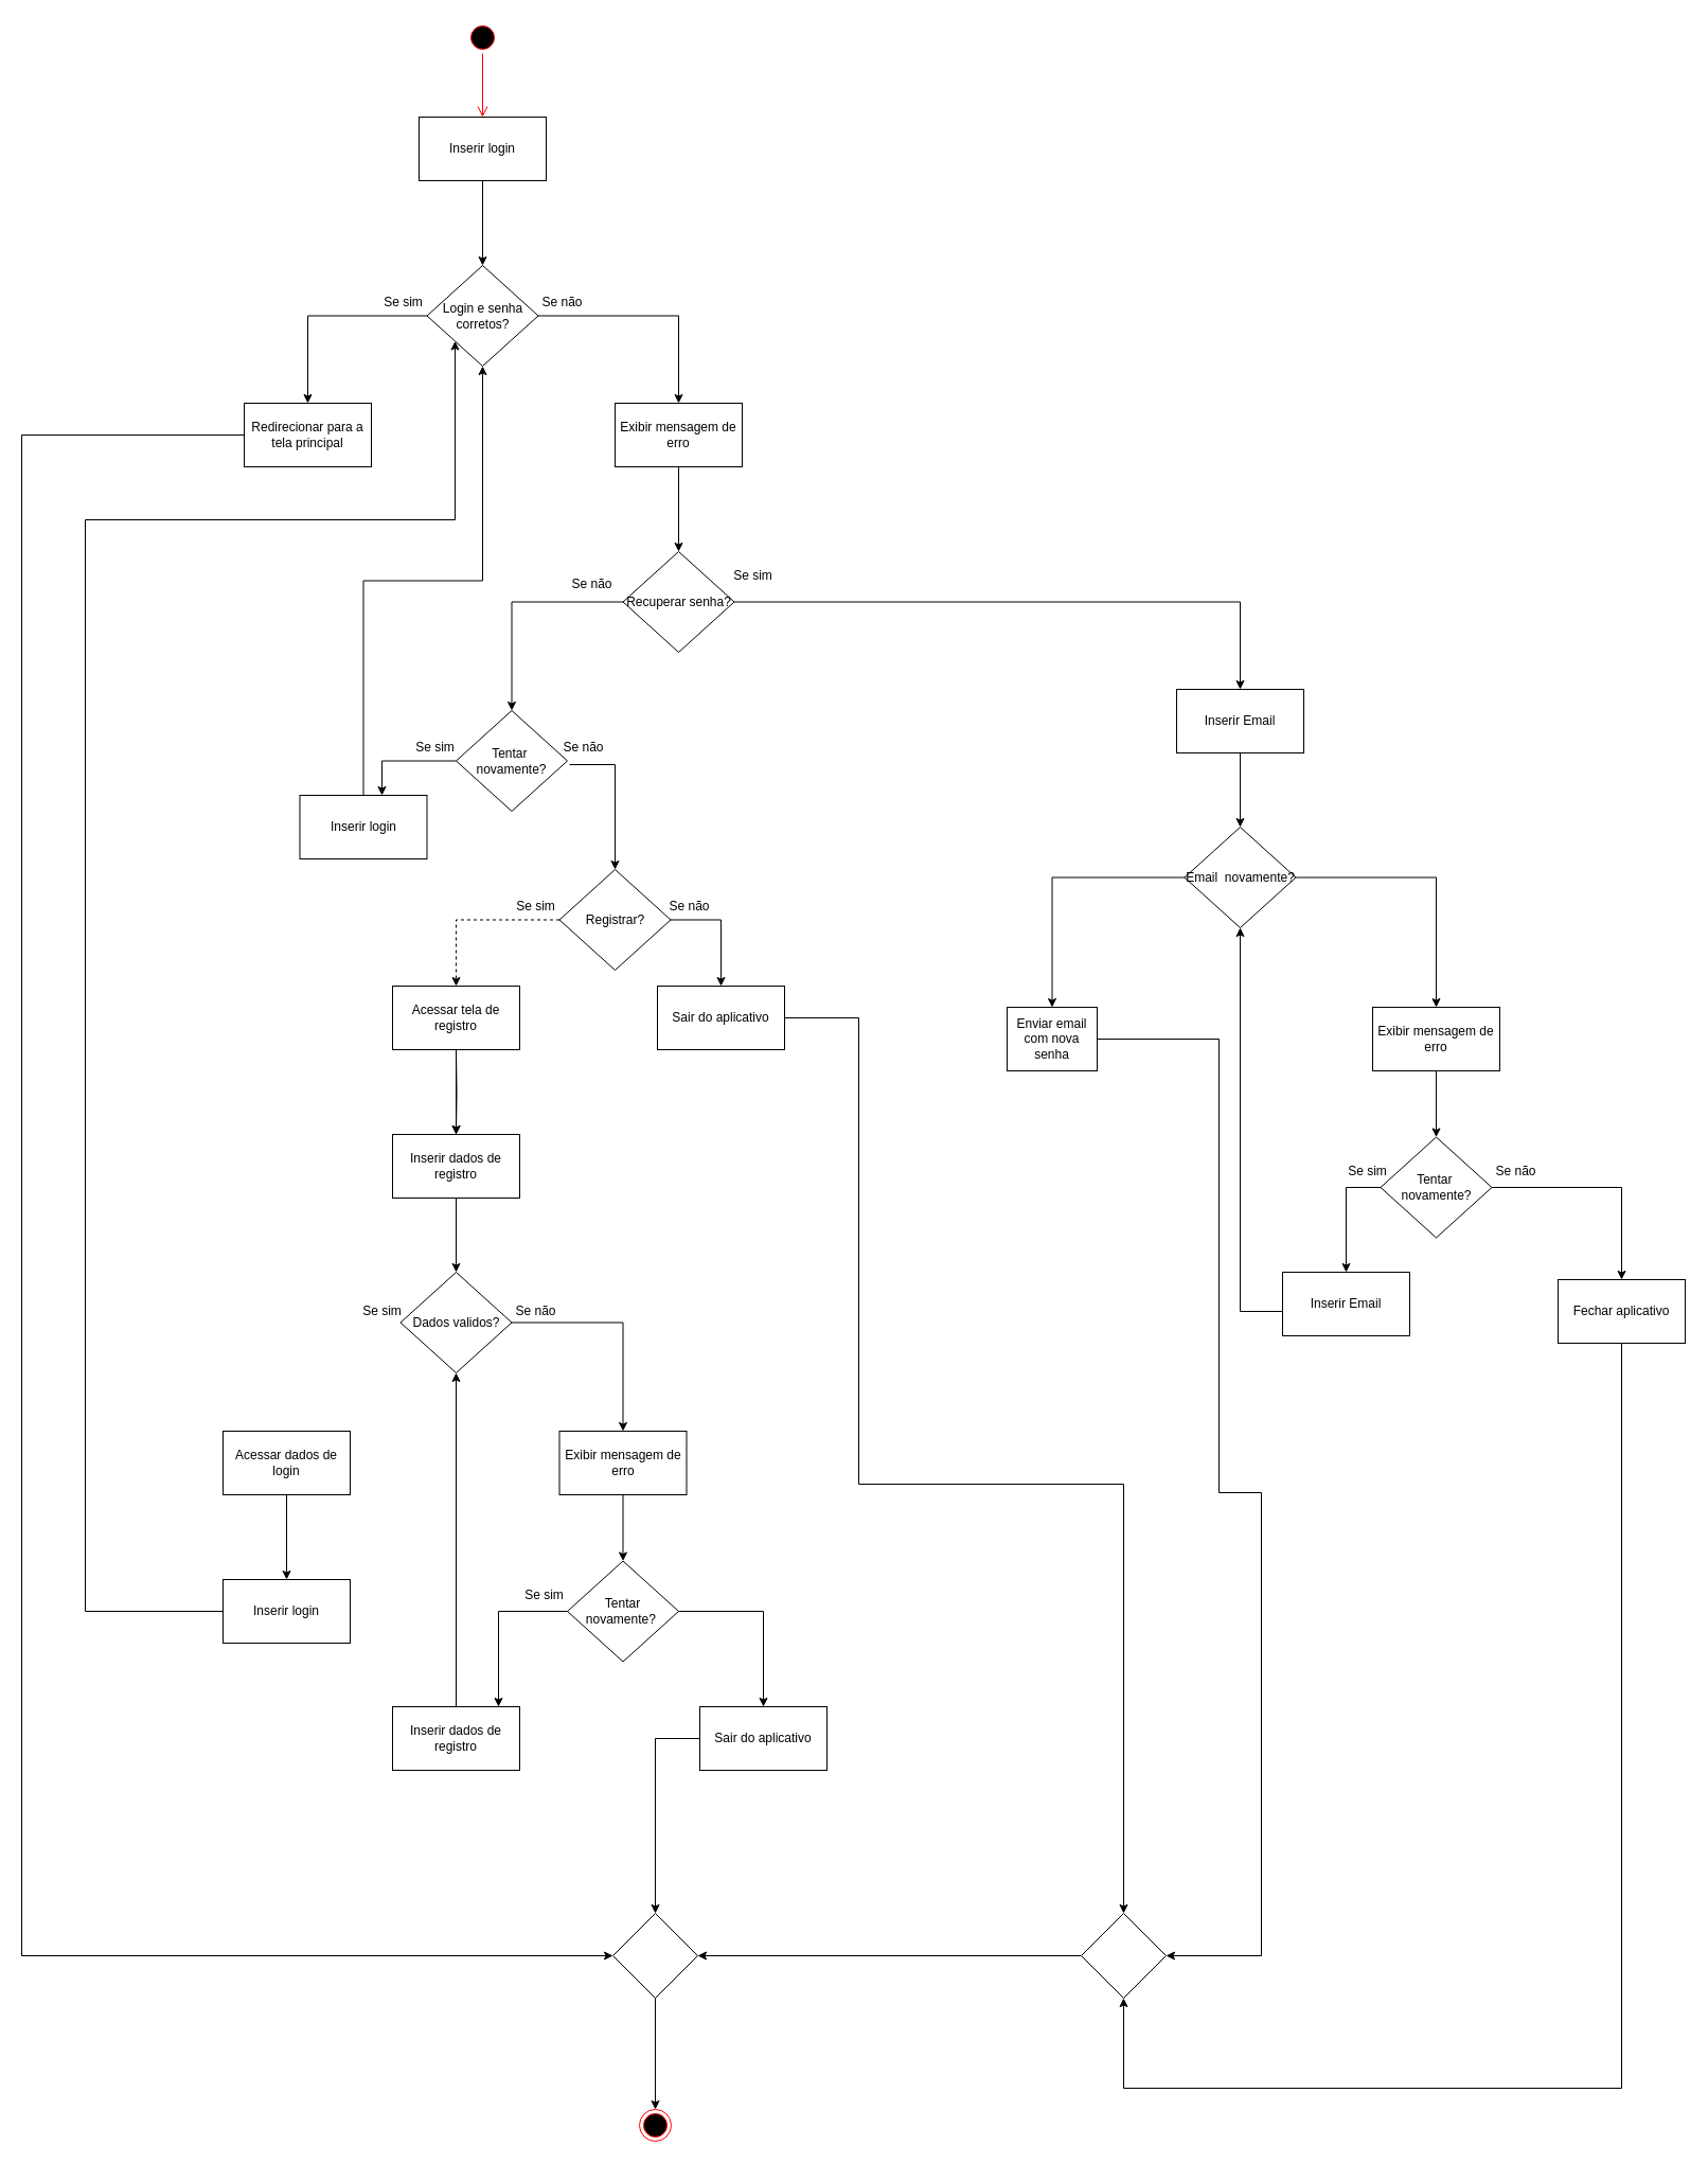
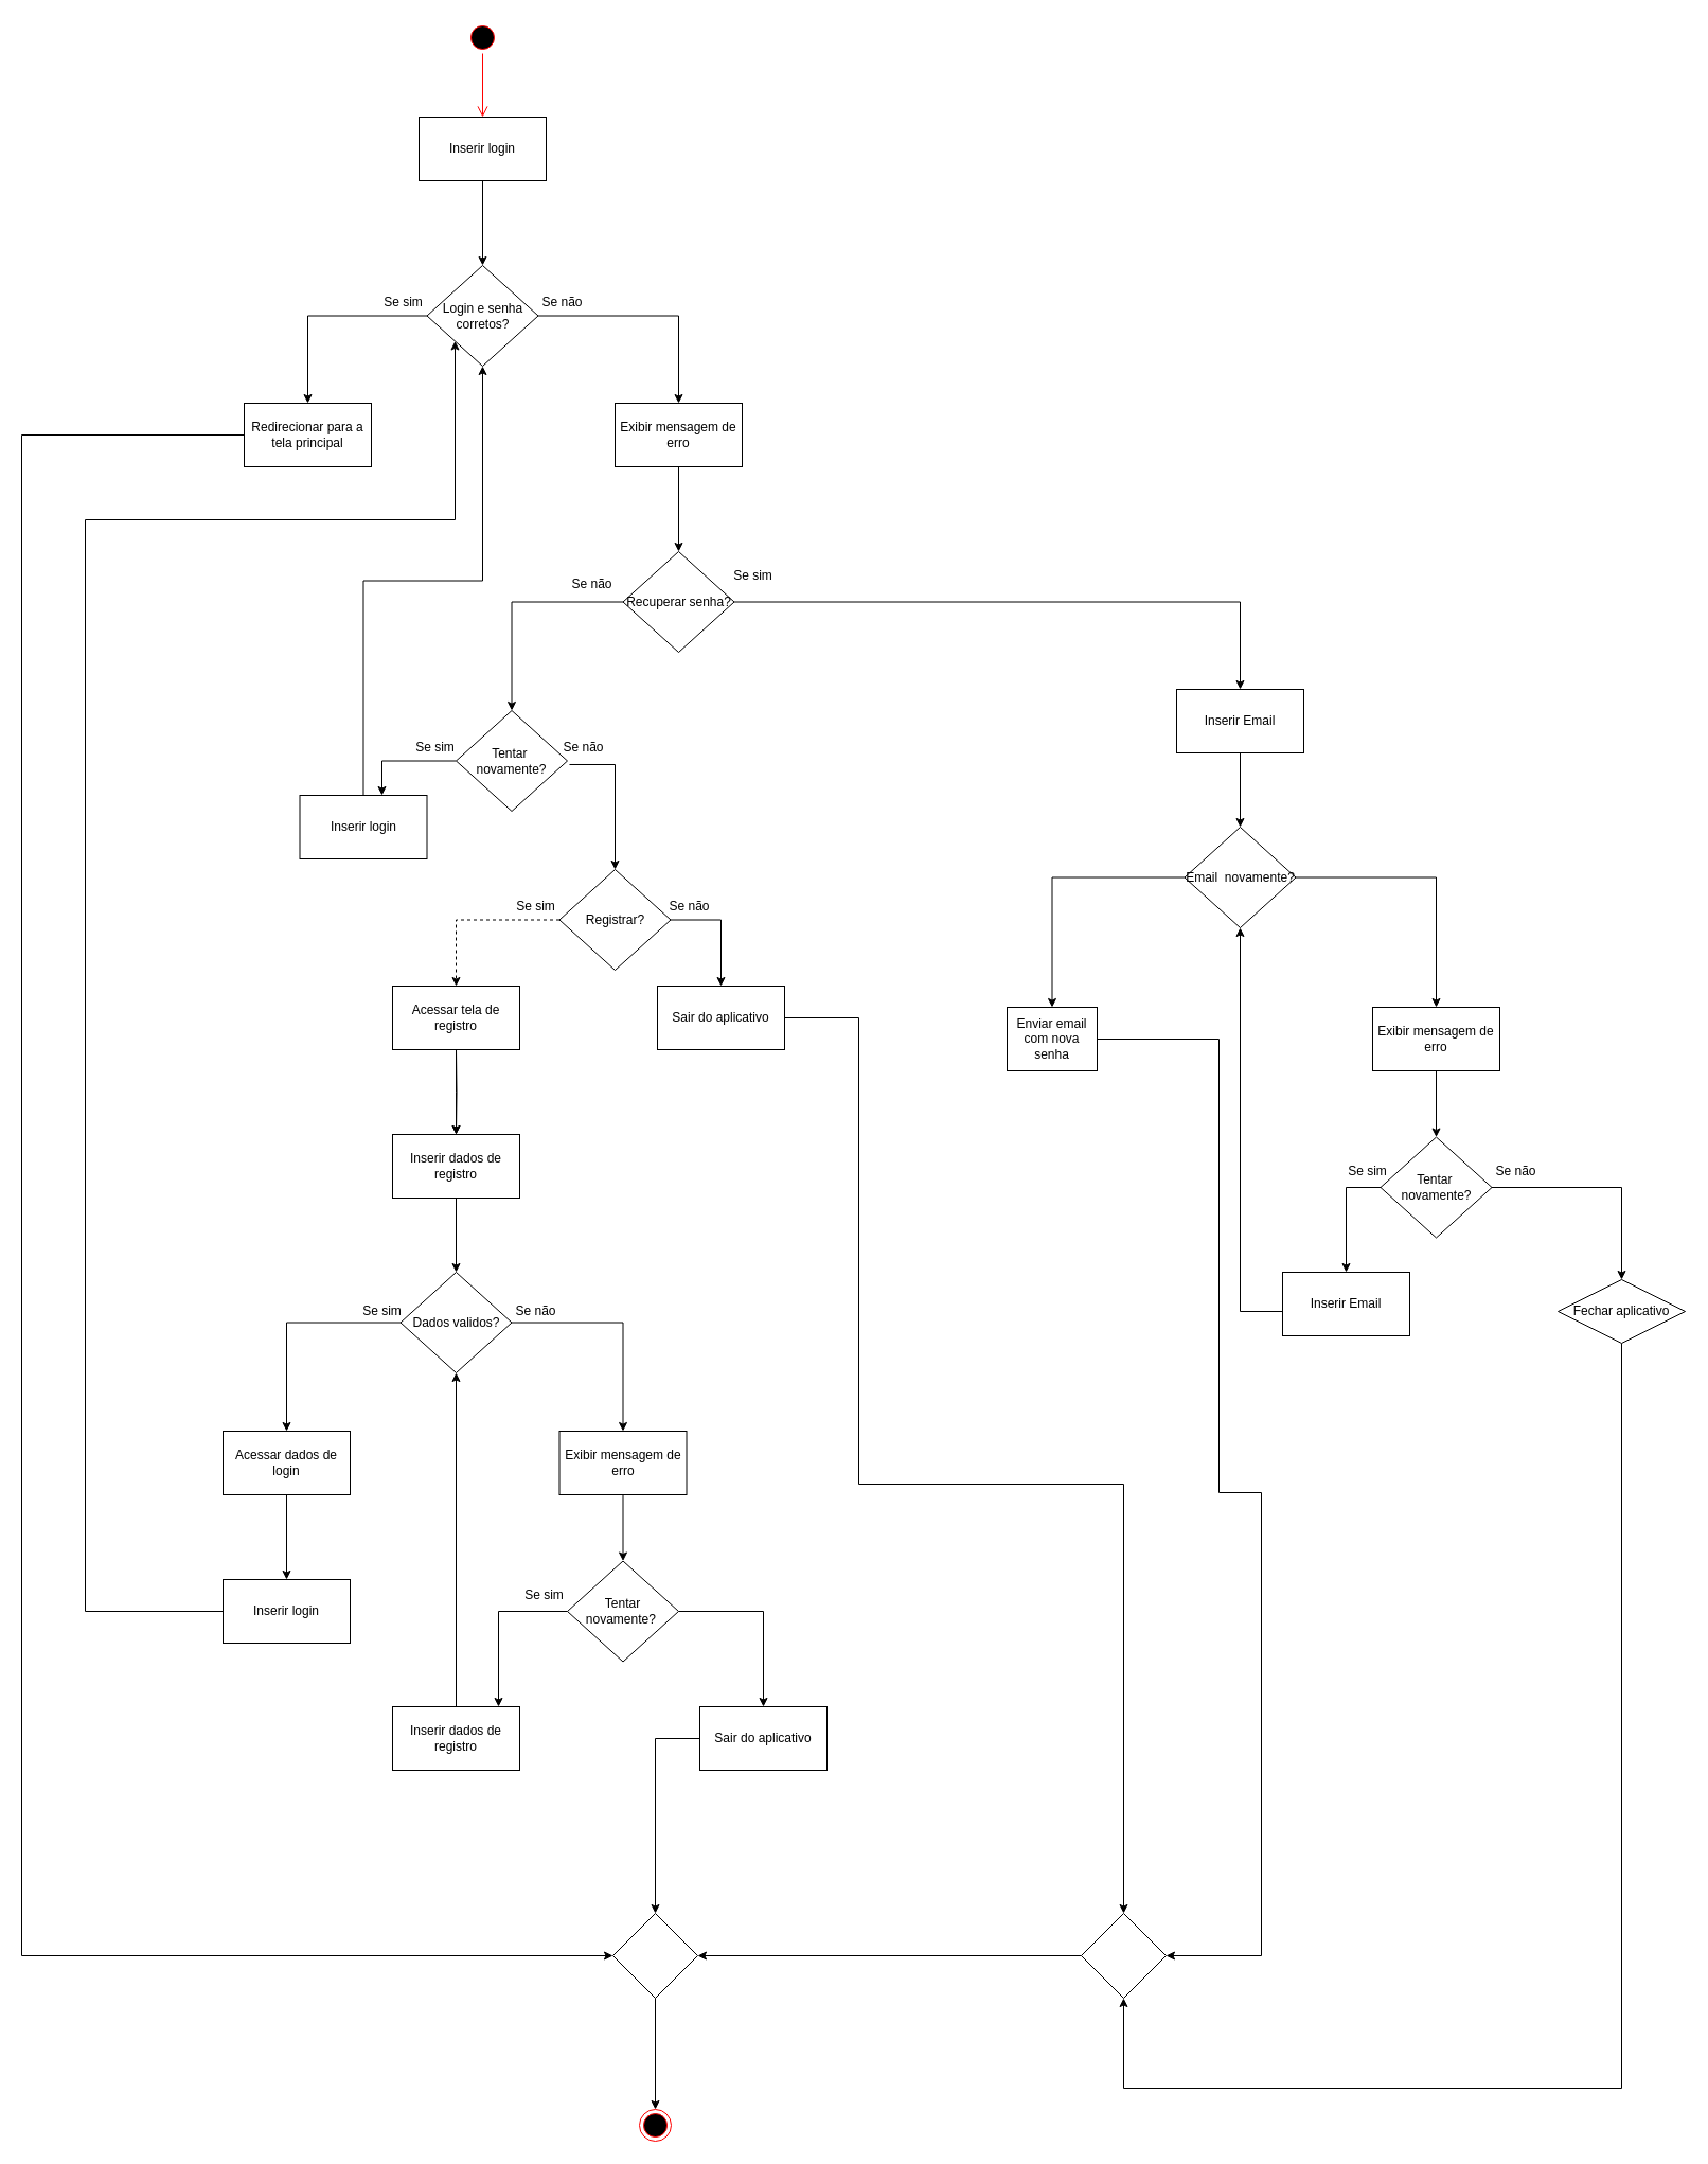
- <mxCell id="77" value="Fechar aplicativo" style="whiteSpace=wrap;html=1;" parent="1" vertex="1"><mxGeometry x="1470" y="1207" width="120" height="60" as="geometry" /></mxCell>
+ <mxCell id="77" value="Fechar aplicativo" style="rhombus;whiteSpace=wrap;html=1;" parent="1" vertex="1"><mxGeometry x="1470" y="1207" width="120" height="60" as="geometry" /></mxCell>
+ <mxCell id="35" value="" style="edgeStyle=orthogonalEdgeStyle;rounded=0;orthogonalLoop=1;jettySize=auto;html=1;" parent="1" source="37" target="39" edge="1"><mxGeometry relative="1" as="geometry" /></mxCell>
